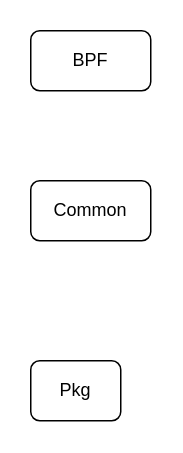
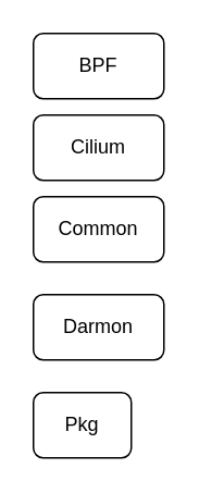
+ <mxCell id="3" value="Cilium" style="rounded=1;whiteSpace=wrap;html=1;" vertex="1" parent="1"><mxGeometry x="20" y="70" width="80" height="40" as="geometry" /></mxCell>
+ <mxCell id="5" value="Darmon" style="rounded=1;whiteSpace=wrap;html=1;" vertex="1" parent="1"><mxGeometry x="20" y="180" width="80" height="40" as="geometry" /></mxCell>
